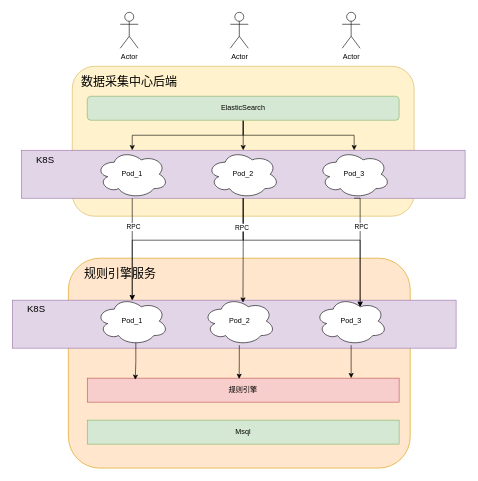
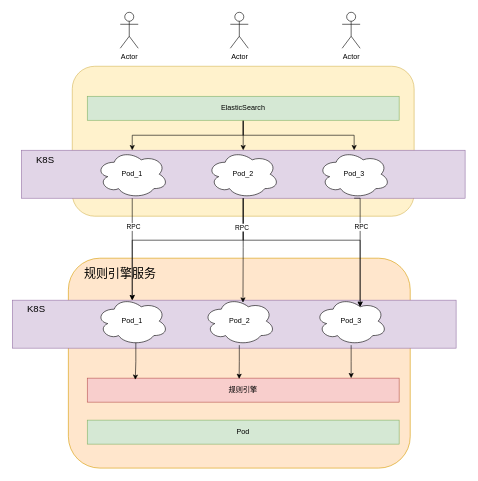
- <mxCell id="7" value="&lt;font style=&quot;font-size: 20px;&quot;&gt;数据采集中心后端&lt;/font&gt;" style="text;html=1;align=center;verticalAlign=middle;whiteSpace=wrap;rounded=0;" parent="1" vertex="1"><mxGeometry x="120" y="120" width="190" height="30" as="geometry" /></mxCell>
- <mxCell id="11" value="ElasticSearch" style="whiteSpace=wrap;html=1;fillColor=#d5e8d4;strokeColor=#82b366;rounded=1;" parent="1" vertex="1"><mxGeometry x="145" y="160" width="520" height="40" as="geometry" /></mxCell>
+ <mxCell id="11" value="ElasticSearch" style="rounded=0;whiteSpace=wrap;html=1;fillColor=#d5e8d4;strokeColor=#82b366;" parent="1" vertex="1"><mxGeometry x="145" y="160" width="520" height="40" as="geometry" /></mxCell>
- <mxCell id="31" value="Msql" style="rounded=0;whiteSpace=wrap;html=1;fillColor=#d5e8d4;strokeColor=#82b366;" parent="1" vertex="1"><mxGeometry x="145" y="700" width="520" height="40" as="geometry" /></mxCell>
+ <mxCell id="31" value="Pod" style="rounded=0;whiteSpace=wrap;html=1;fillColor=#d5e8d4;strokeColor=#82b366;" parent="1" vertex="1"><mxGeometry x="145" y="700" width="520" height="40" as="geometry" /></mxCell>
